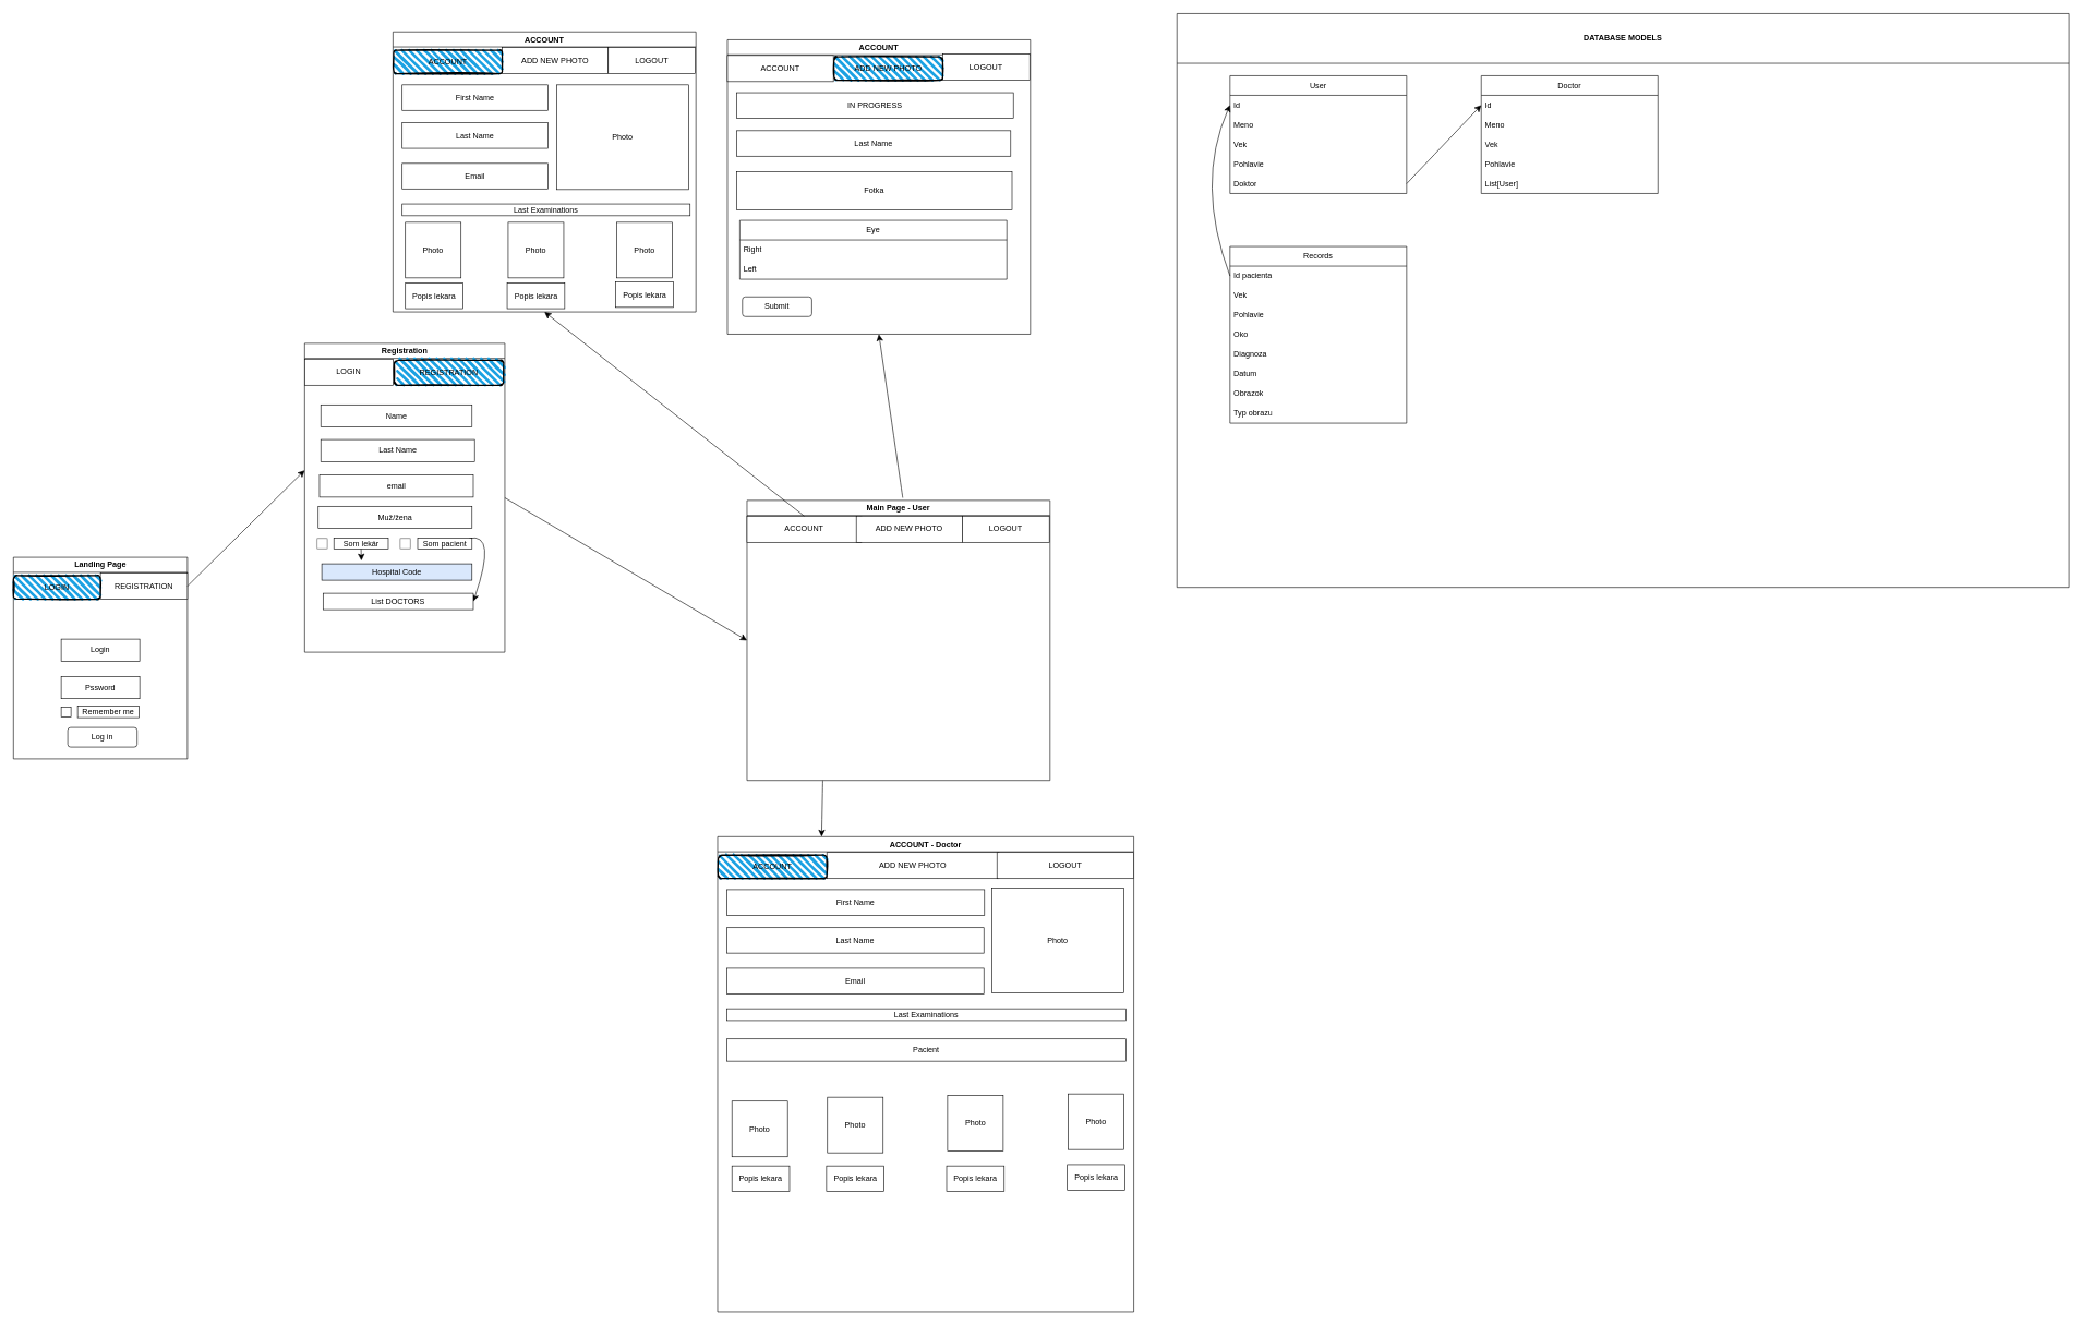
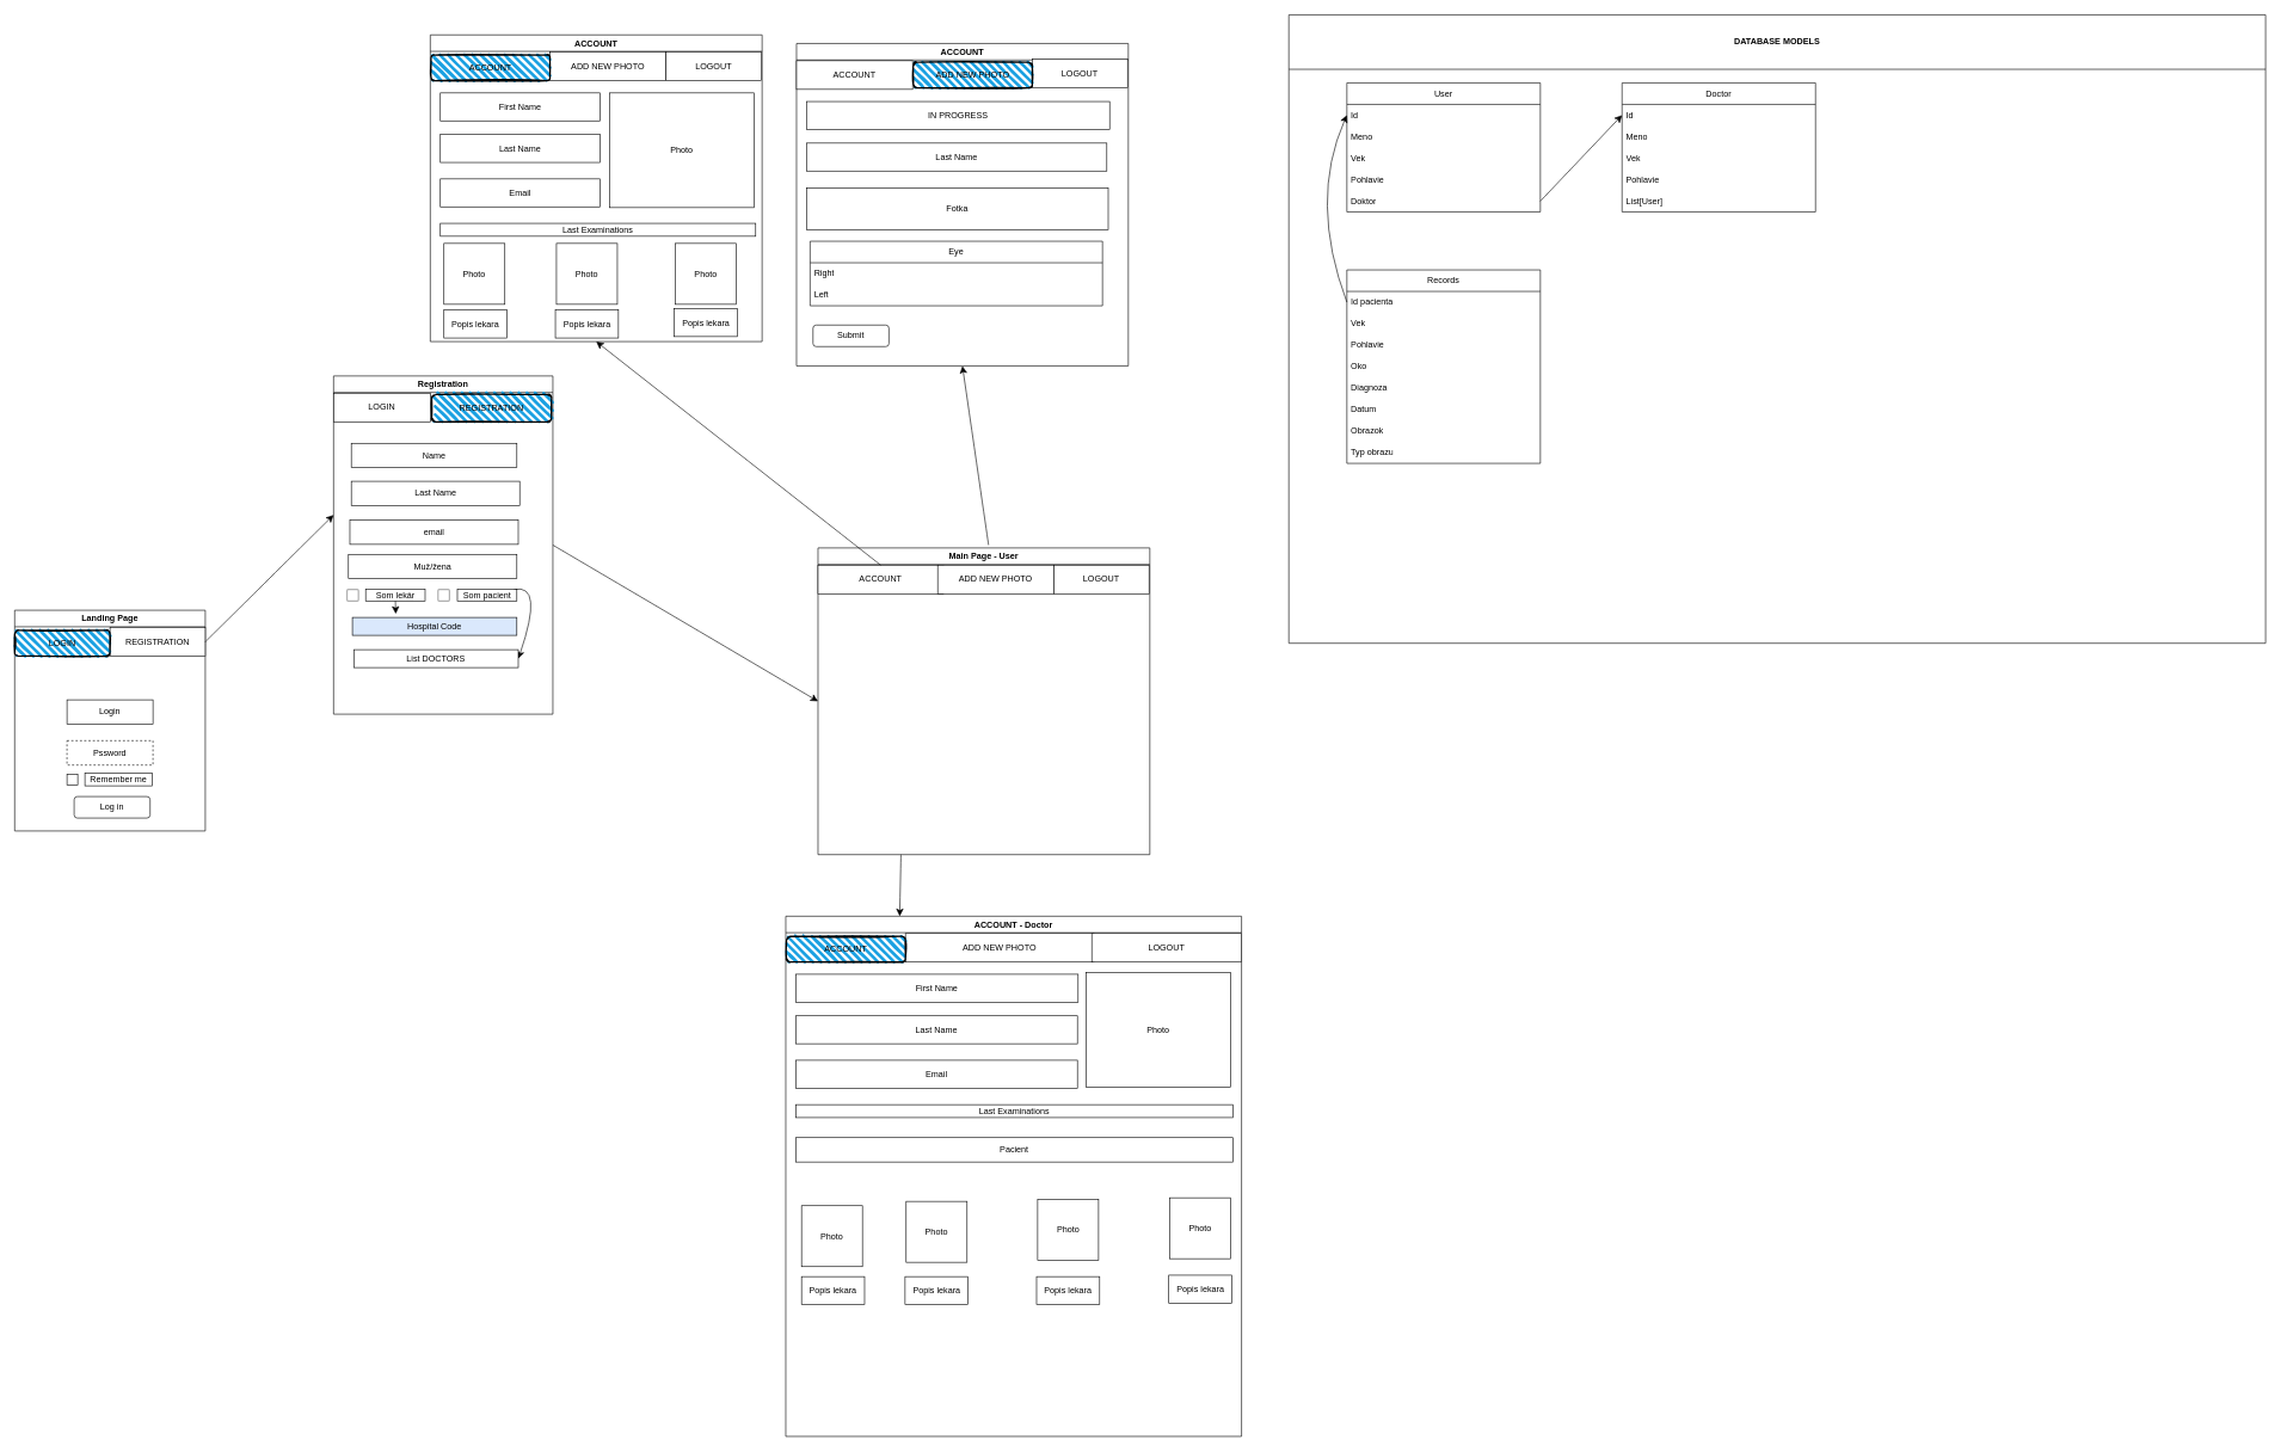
- <mxCell id="4" value="Pssword" style="whiteSpace=wrap;html=1;" vertex="1" parent="2"><mxGeometry x="73" y="182" width="120" height="34" as="geometry" /></mxCell>
+ <mxCell id="4" value="Pssword" style="whiteSpace=wrap;html=1;dashed=1;" vertex="1" parent="2"><mxGeometry x="73" y="182" width="120" height="34" as="geometry" /></mxCell>
